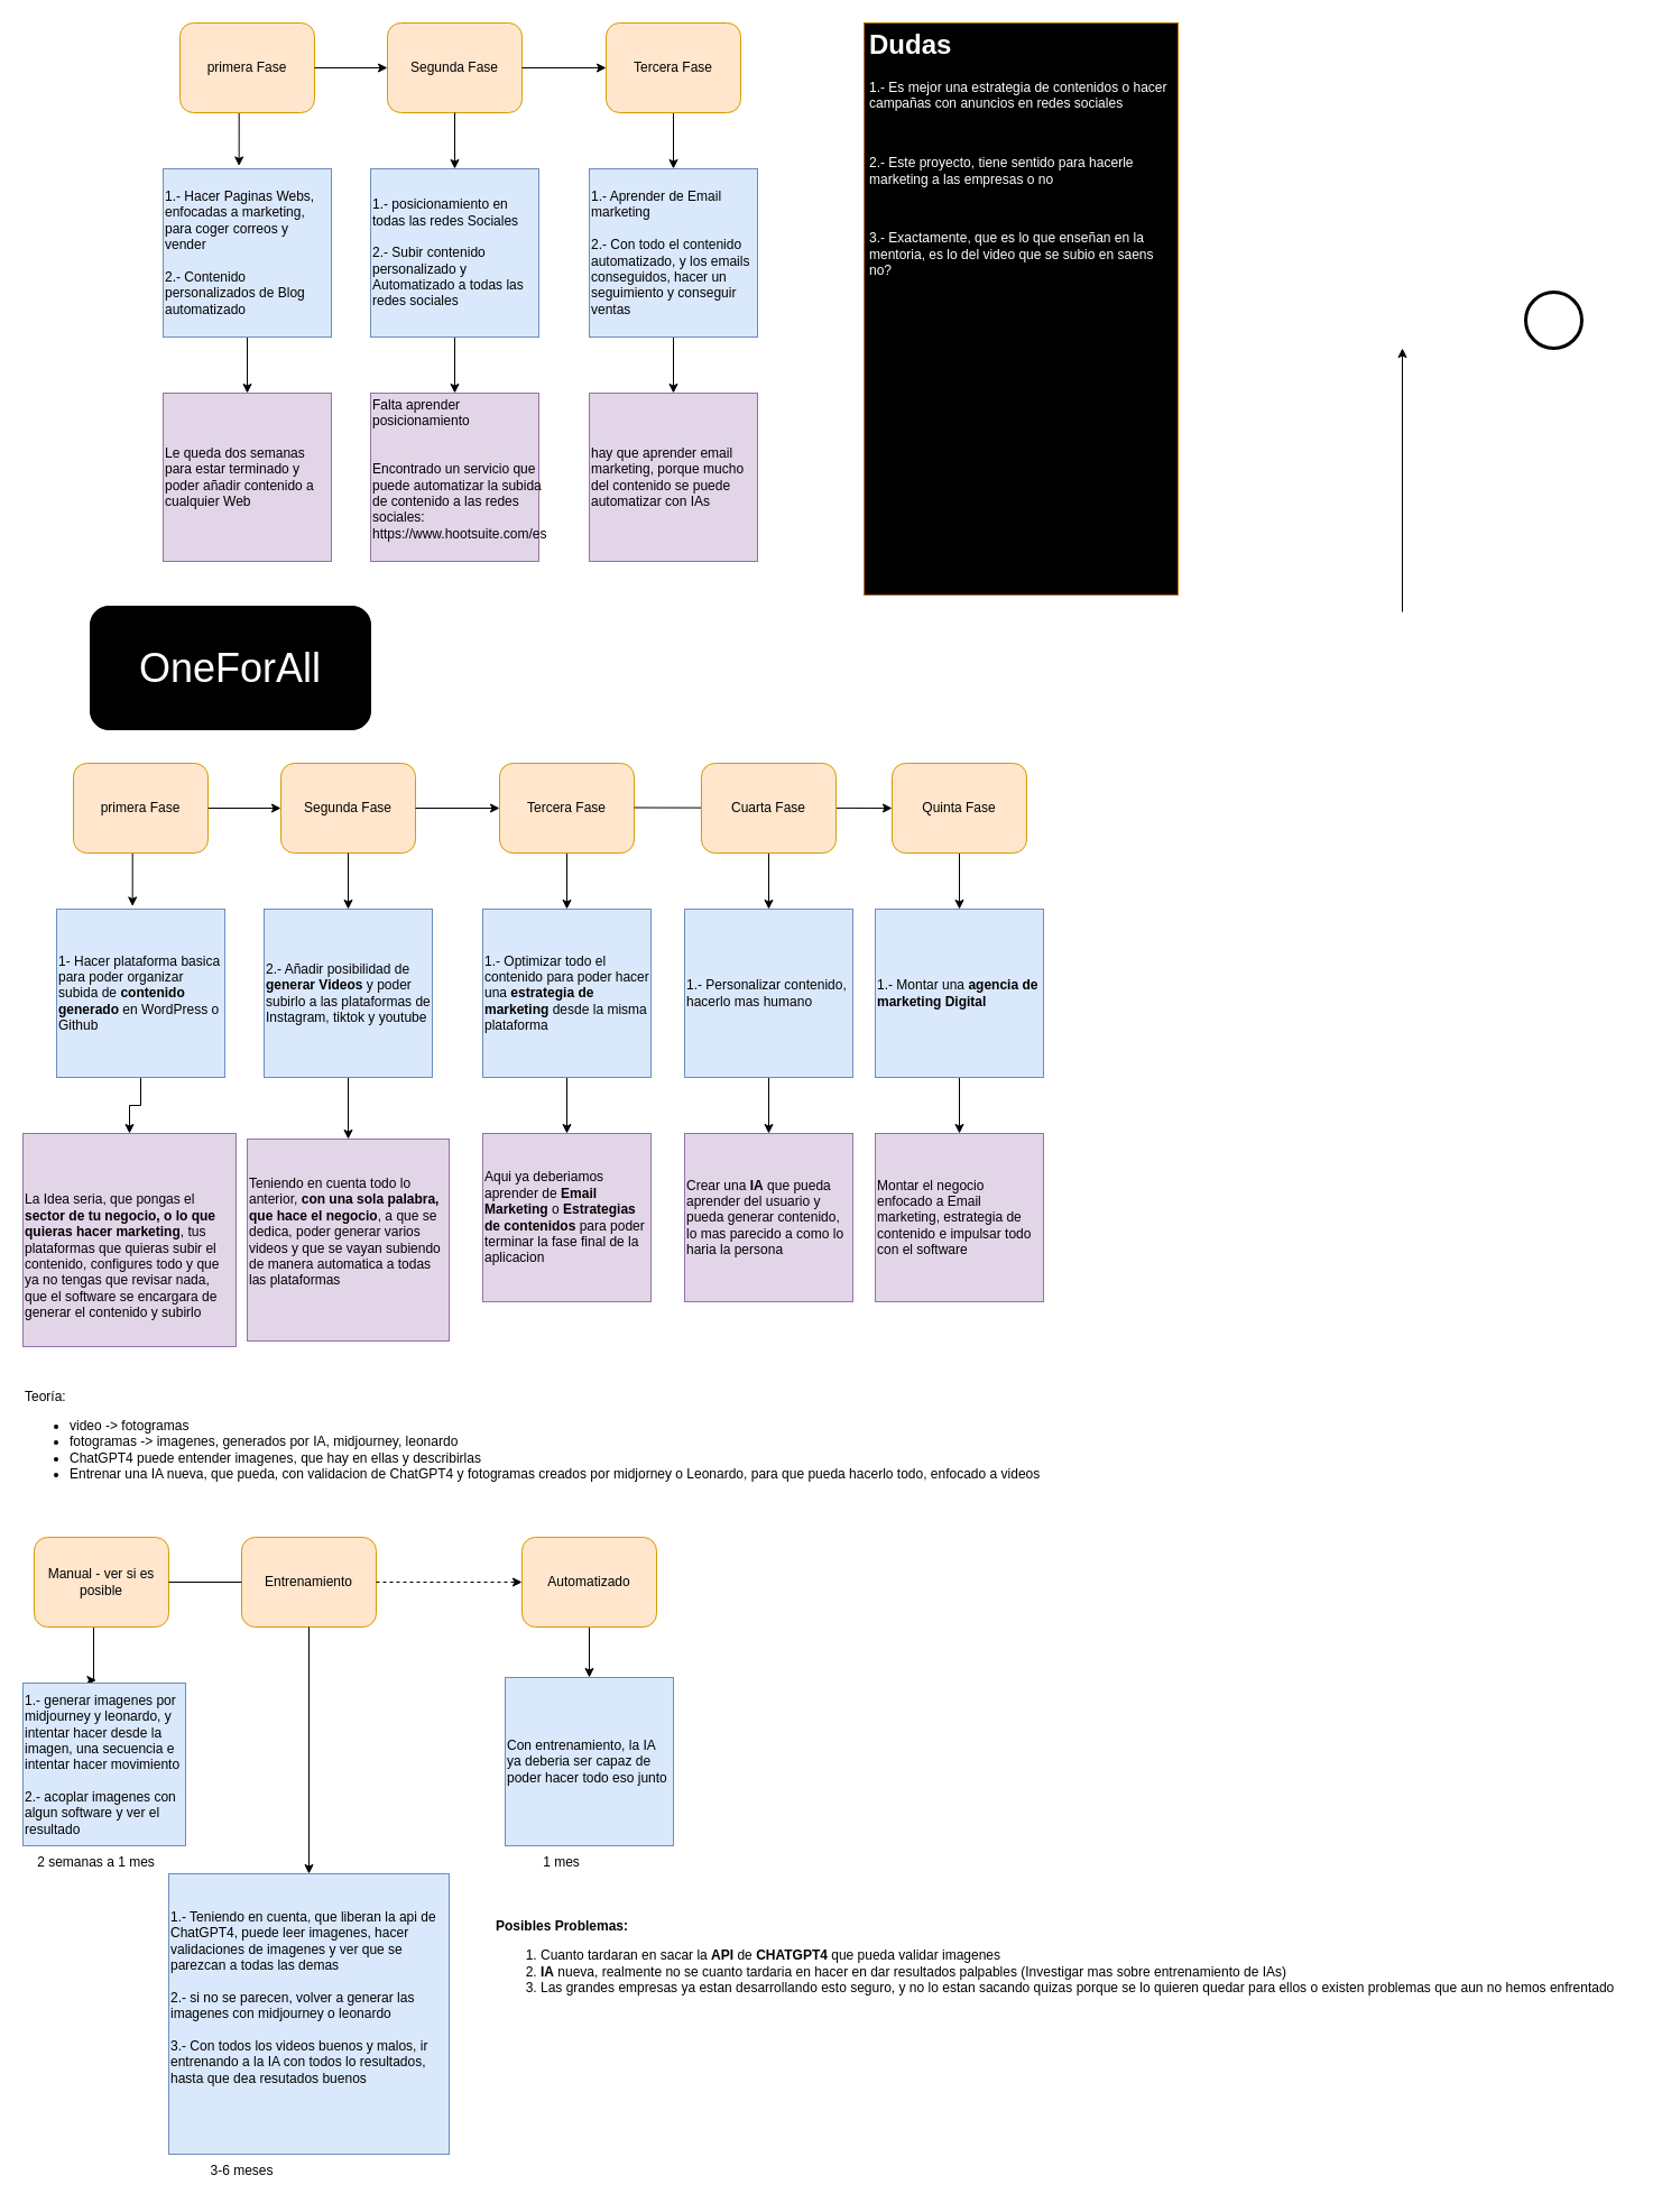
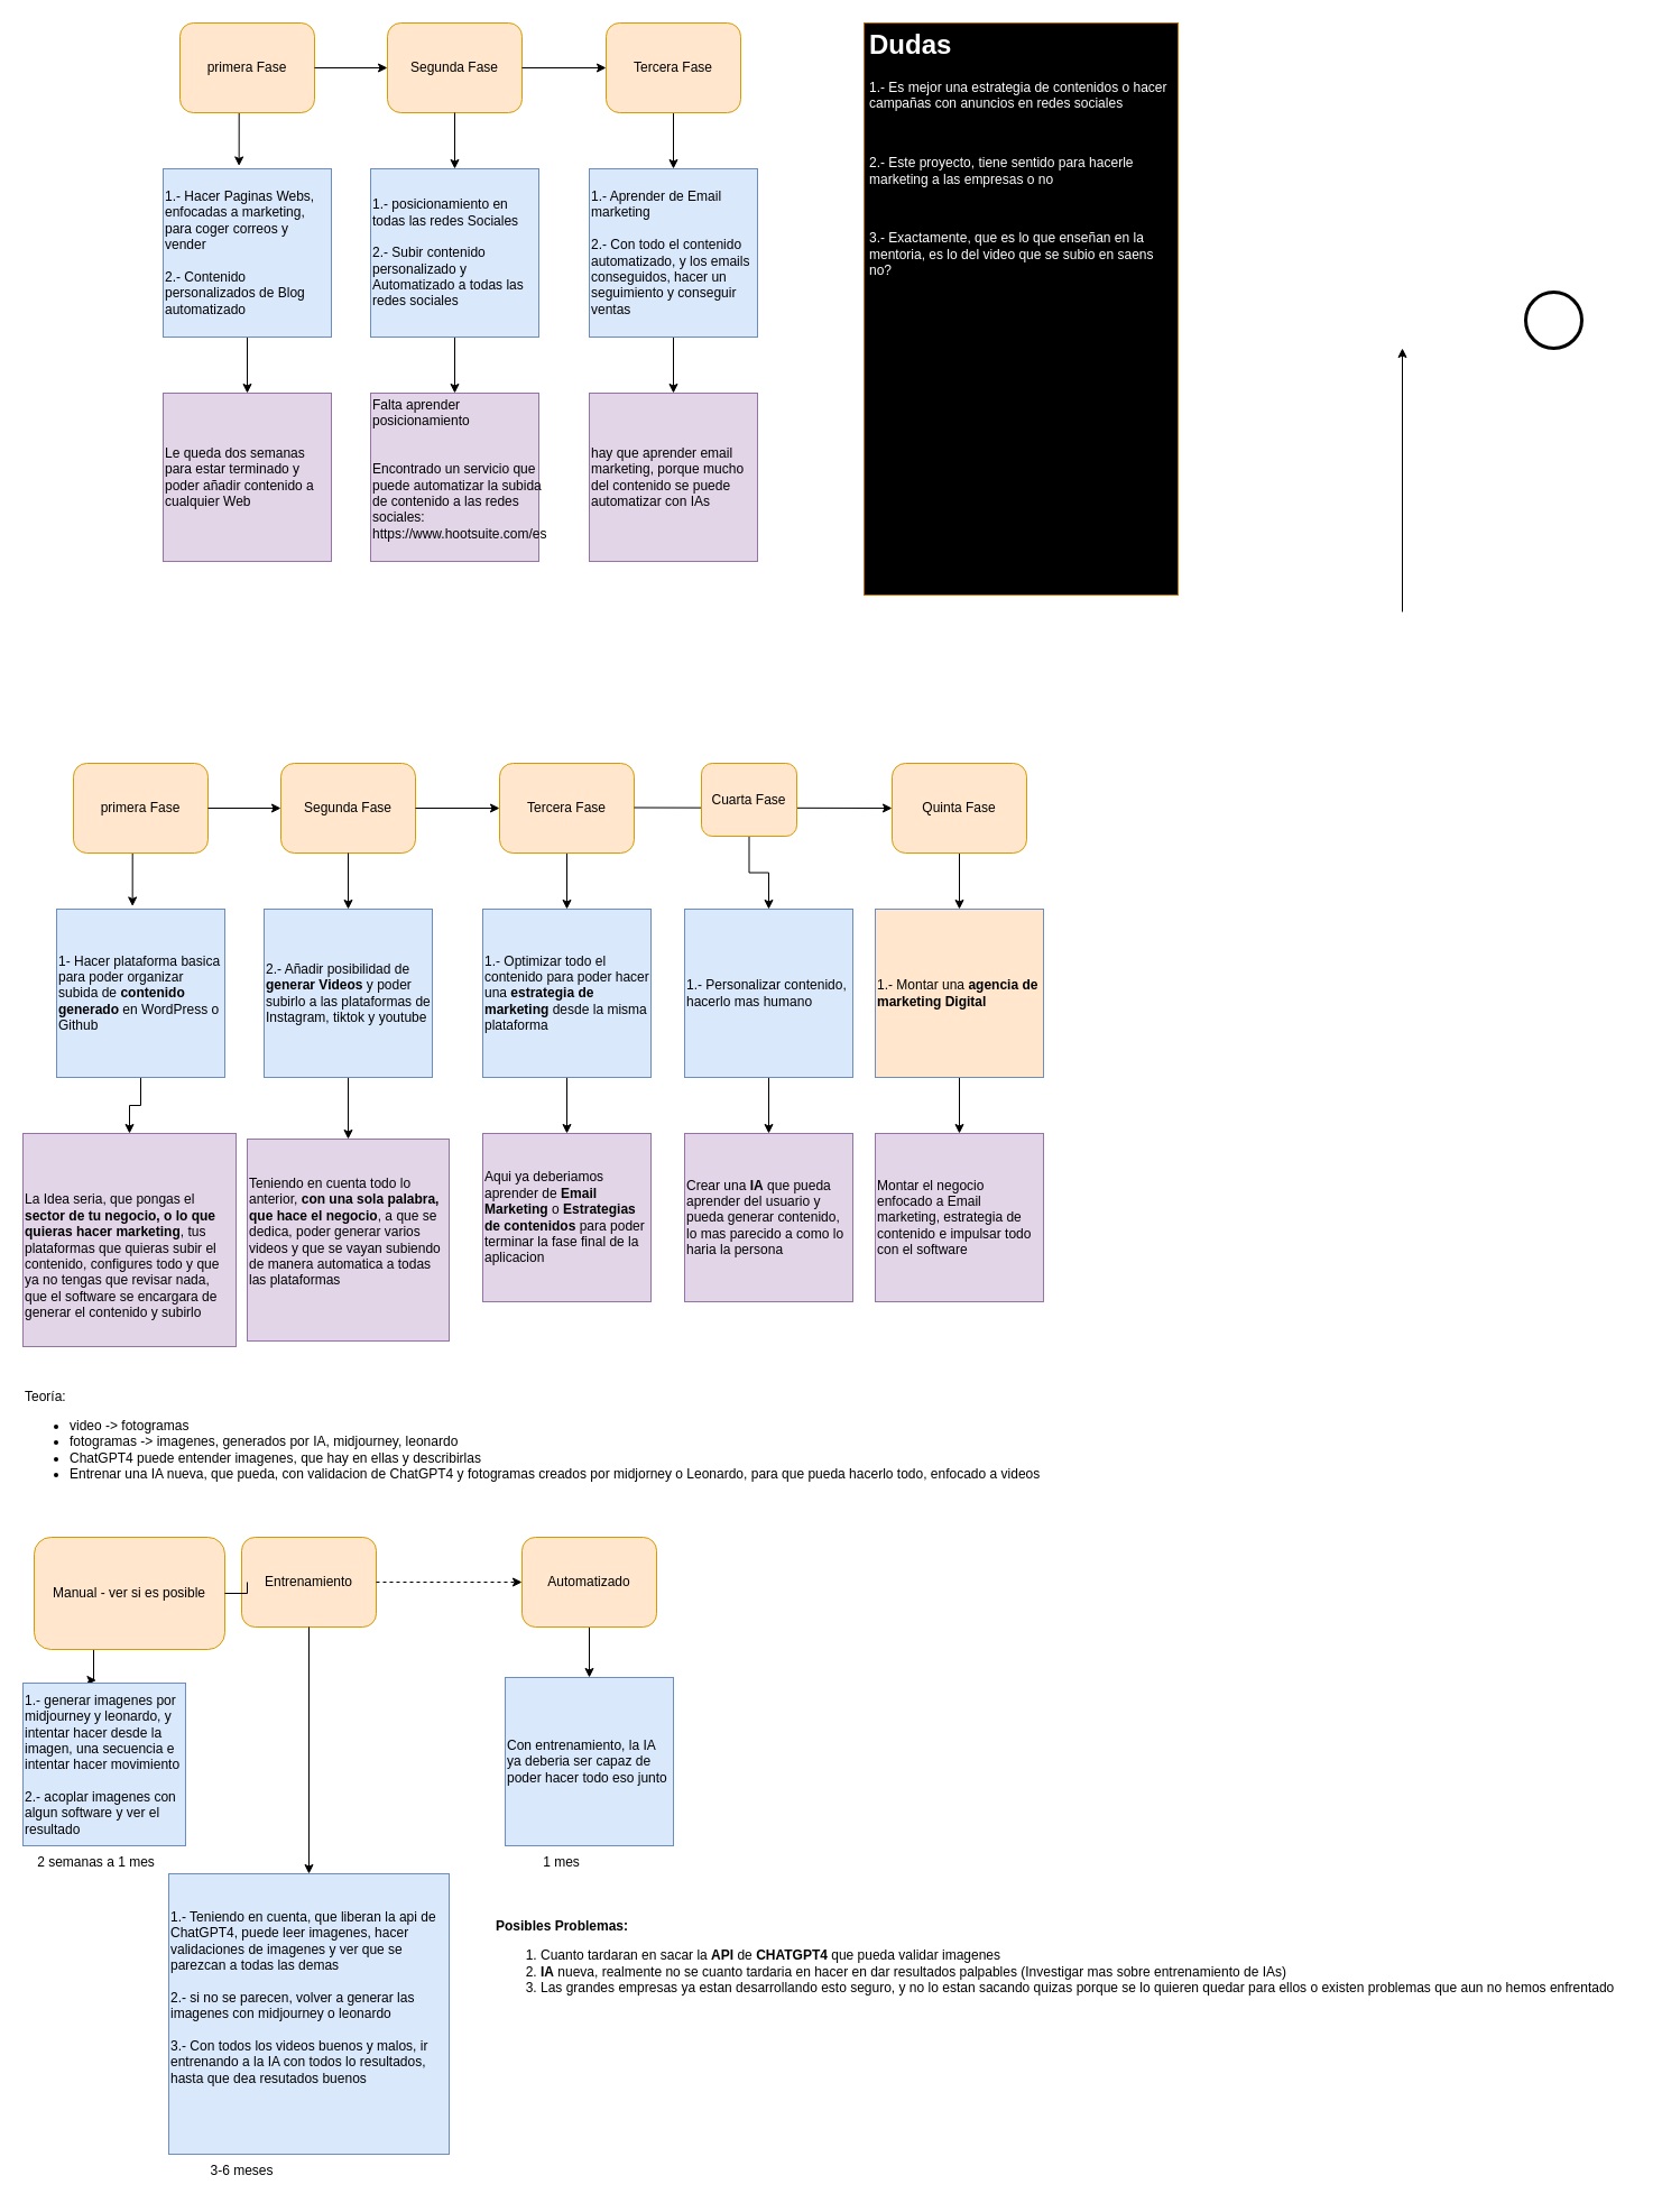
- <mxCell id="39" value="&lt;font style=&quot;font-size: 36px;&quot;&gt;OneForAll&lt;/font&gt;" style="rounded=1;whiteSpace=wrap;html=1;strokeColor=#000000;fillColor=#000000;fontColor=#FFFFFF;" parent="1" vertex="1"><mxGeometry x="80" y="540" width="250" height="110" as="geometry" /></mxCell>
- <mxCell id="60" value="Cuarta Fase" style="shape=ext;rounded=1;html=1;whiteSpace=wrap;fillColor=#ffe6cc;strokeColor=#d79b00;" vertex="1" parent="1"><mxGeometry x="625" y="680" width="120" height="80" as="geometry" /></mxCell>
+ <mxCell id="60" value="Cuarta Fase" style="shape=ext;rounded=1;html=1;whiteSpace=wrap;fillColor=#ffe6cc;strokeColor=#d79b00;" vertex="1" parent="1"><mxGeometry x="625" y="680" width="85" height="65" as="geometry" /></mxCell>
- <mxCell id="44" value="&lt;div style=&quot;&quot;&gt;&lt;span style=&quot;background-color: initial;&quot;&gt;1.- Montar una &lt;b&gt;agencia de marketing Digital&lt;/b&gt;&amp;nbsp;&lt;/span&gt;&lt;/div&gt;" style="whiteSpace=wrap;html=1;aspect=fixed;fillColor=#dae8fc;strokeColor=#6c8ebf;align=left;" parent="1" vertex="1"><mxGeometry x="780" y="810" width="150" height="150" as="geometry" /></mxCell>
+ <mxCell id="44" value="&lt;div style=&quot;&quot;&gt;&lt;span style=&quot;background-color: initial;&quot;&gt;1.- Montar una &lt;b&gt;agencia de marketing Digital&lt;/b&gt;&amp;nbsp;&lt;/span&gt;&lt;/div&gt;" style="whiteSpace=wrap;html=1;aspect=fixed;fillColor=#ffe6cc;strokeColor=#6c8ebf;align=left;" parent="1" vertex="1"><mxGeometry x="780" y="810" width="150" height="150" as="geometry" /></mxCell>
- <mxCell id="47" value="Manual - ver si es posible" style="shape=ext;rounded=1;html=1;whiteSpace=wrap;fillColor=#ffe6cc;strokeColor=#d79b00;" vertex="1" parent="1"><mxGeometry x="30" y="1370" width="120" height="80" as="geometry" /></mxCell>
+ <mxCell id="47" value="Manual - ver si es posible" style="shape=ext;rounded=1;html=1;whiteSpace=wrap;fillColor=#ffe6cc;strokeColor=#d79b00;" vertex="1" parent="1"><mxGeometry x="30" y="1370" width="170" height="100" as="geometry" /></mxCell>
